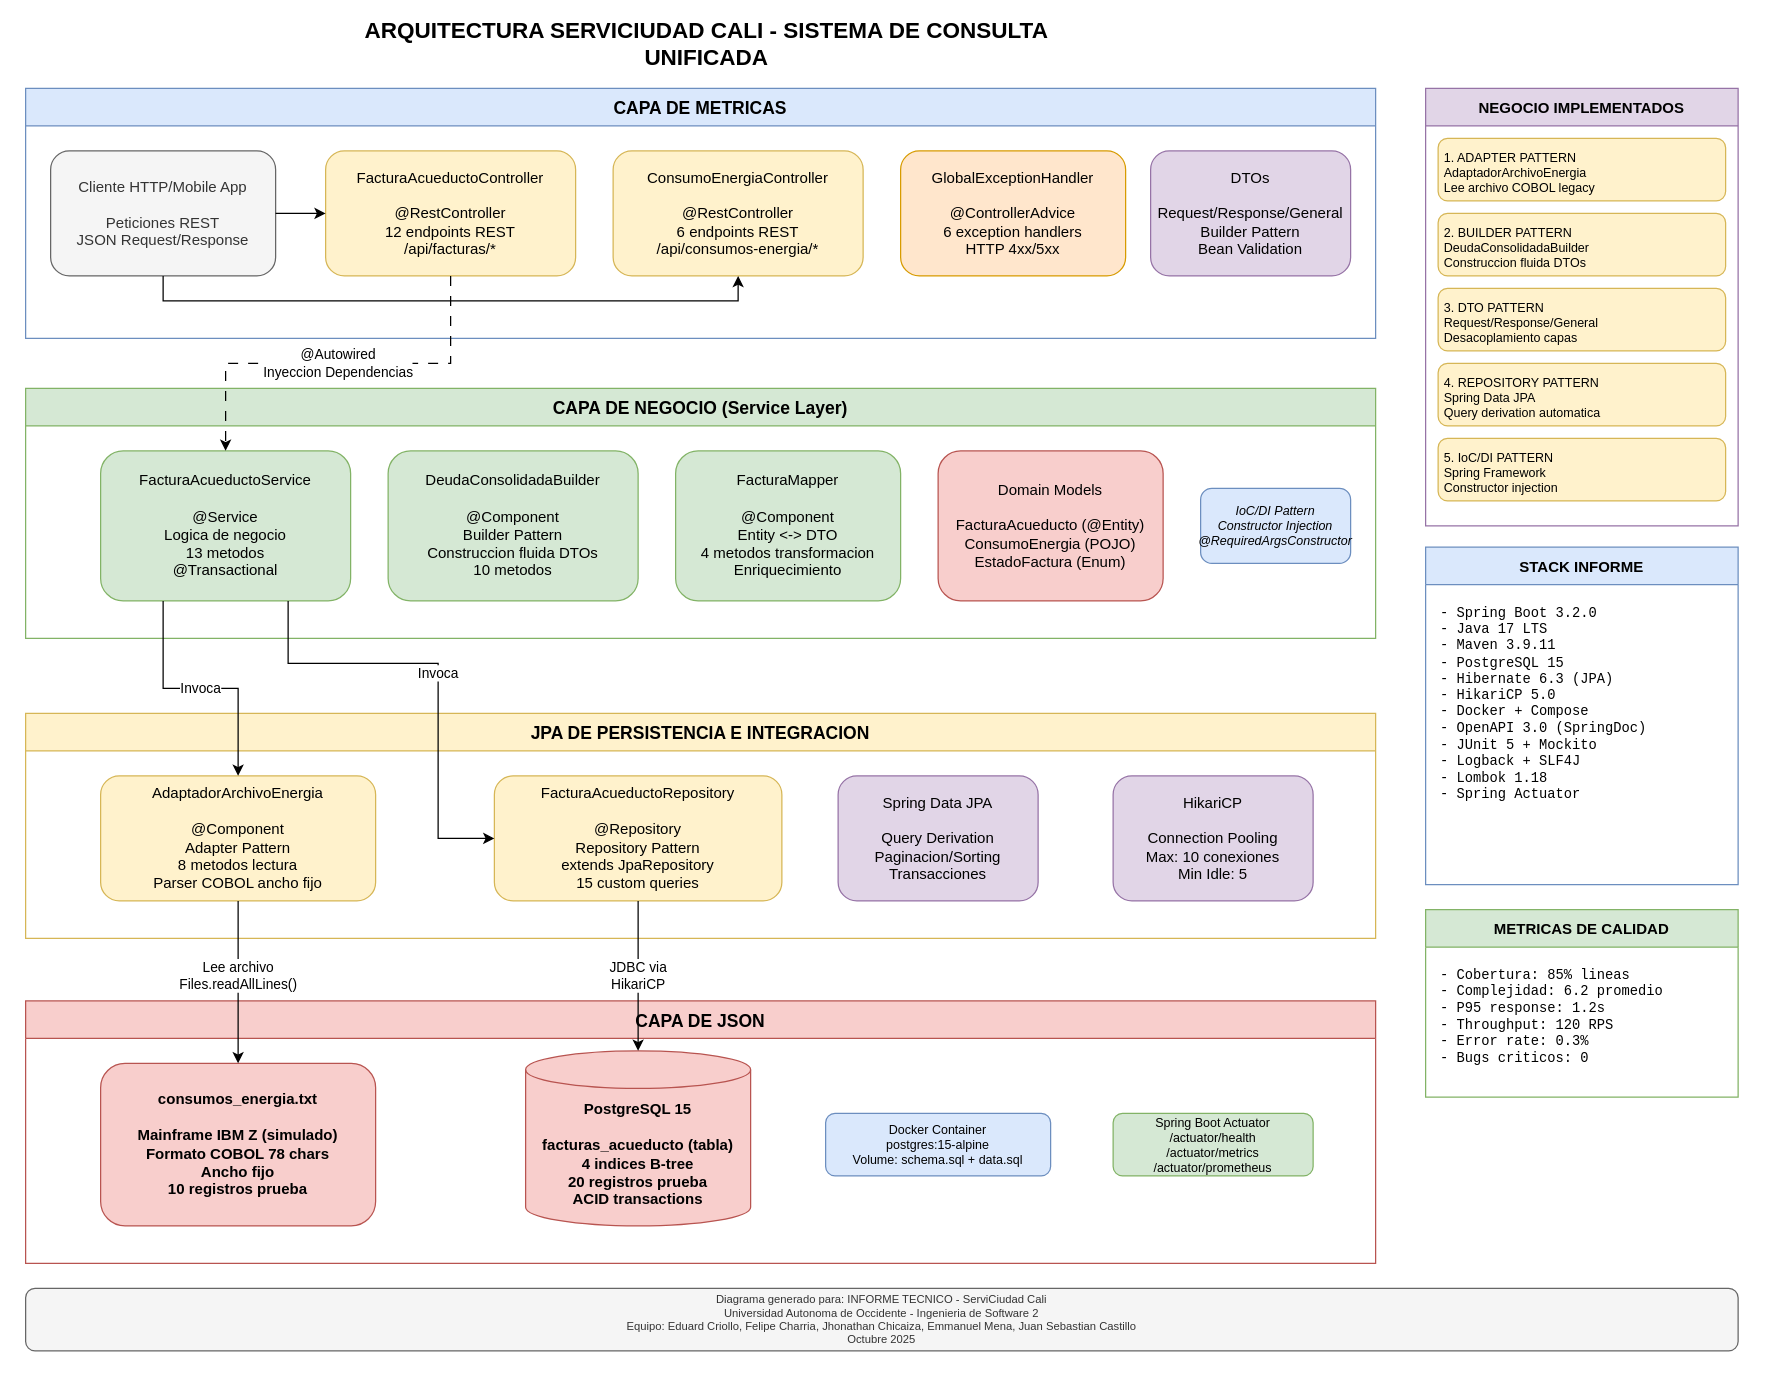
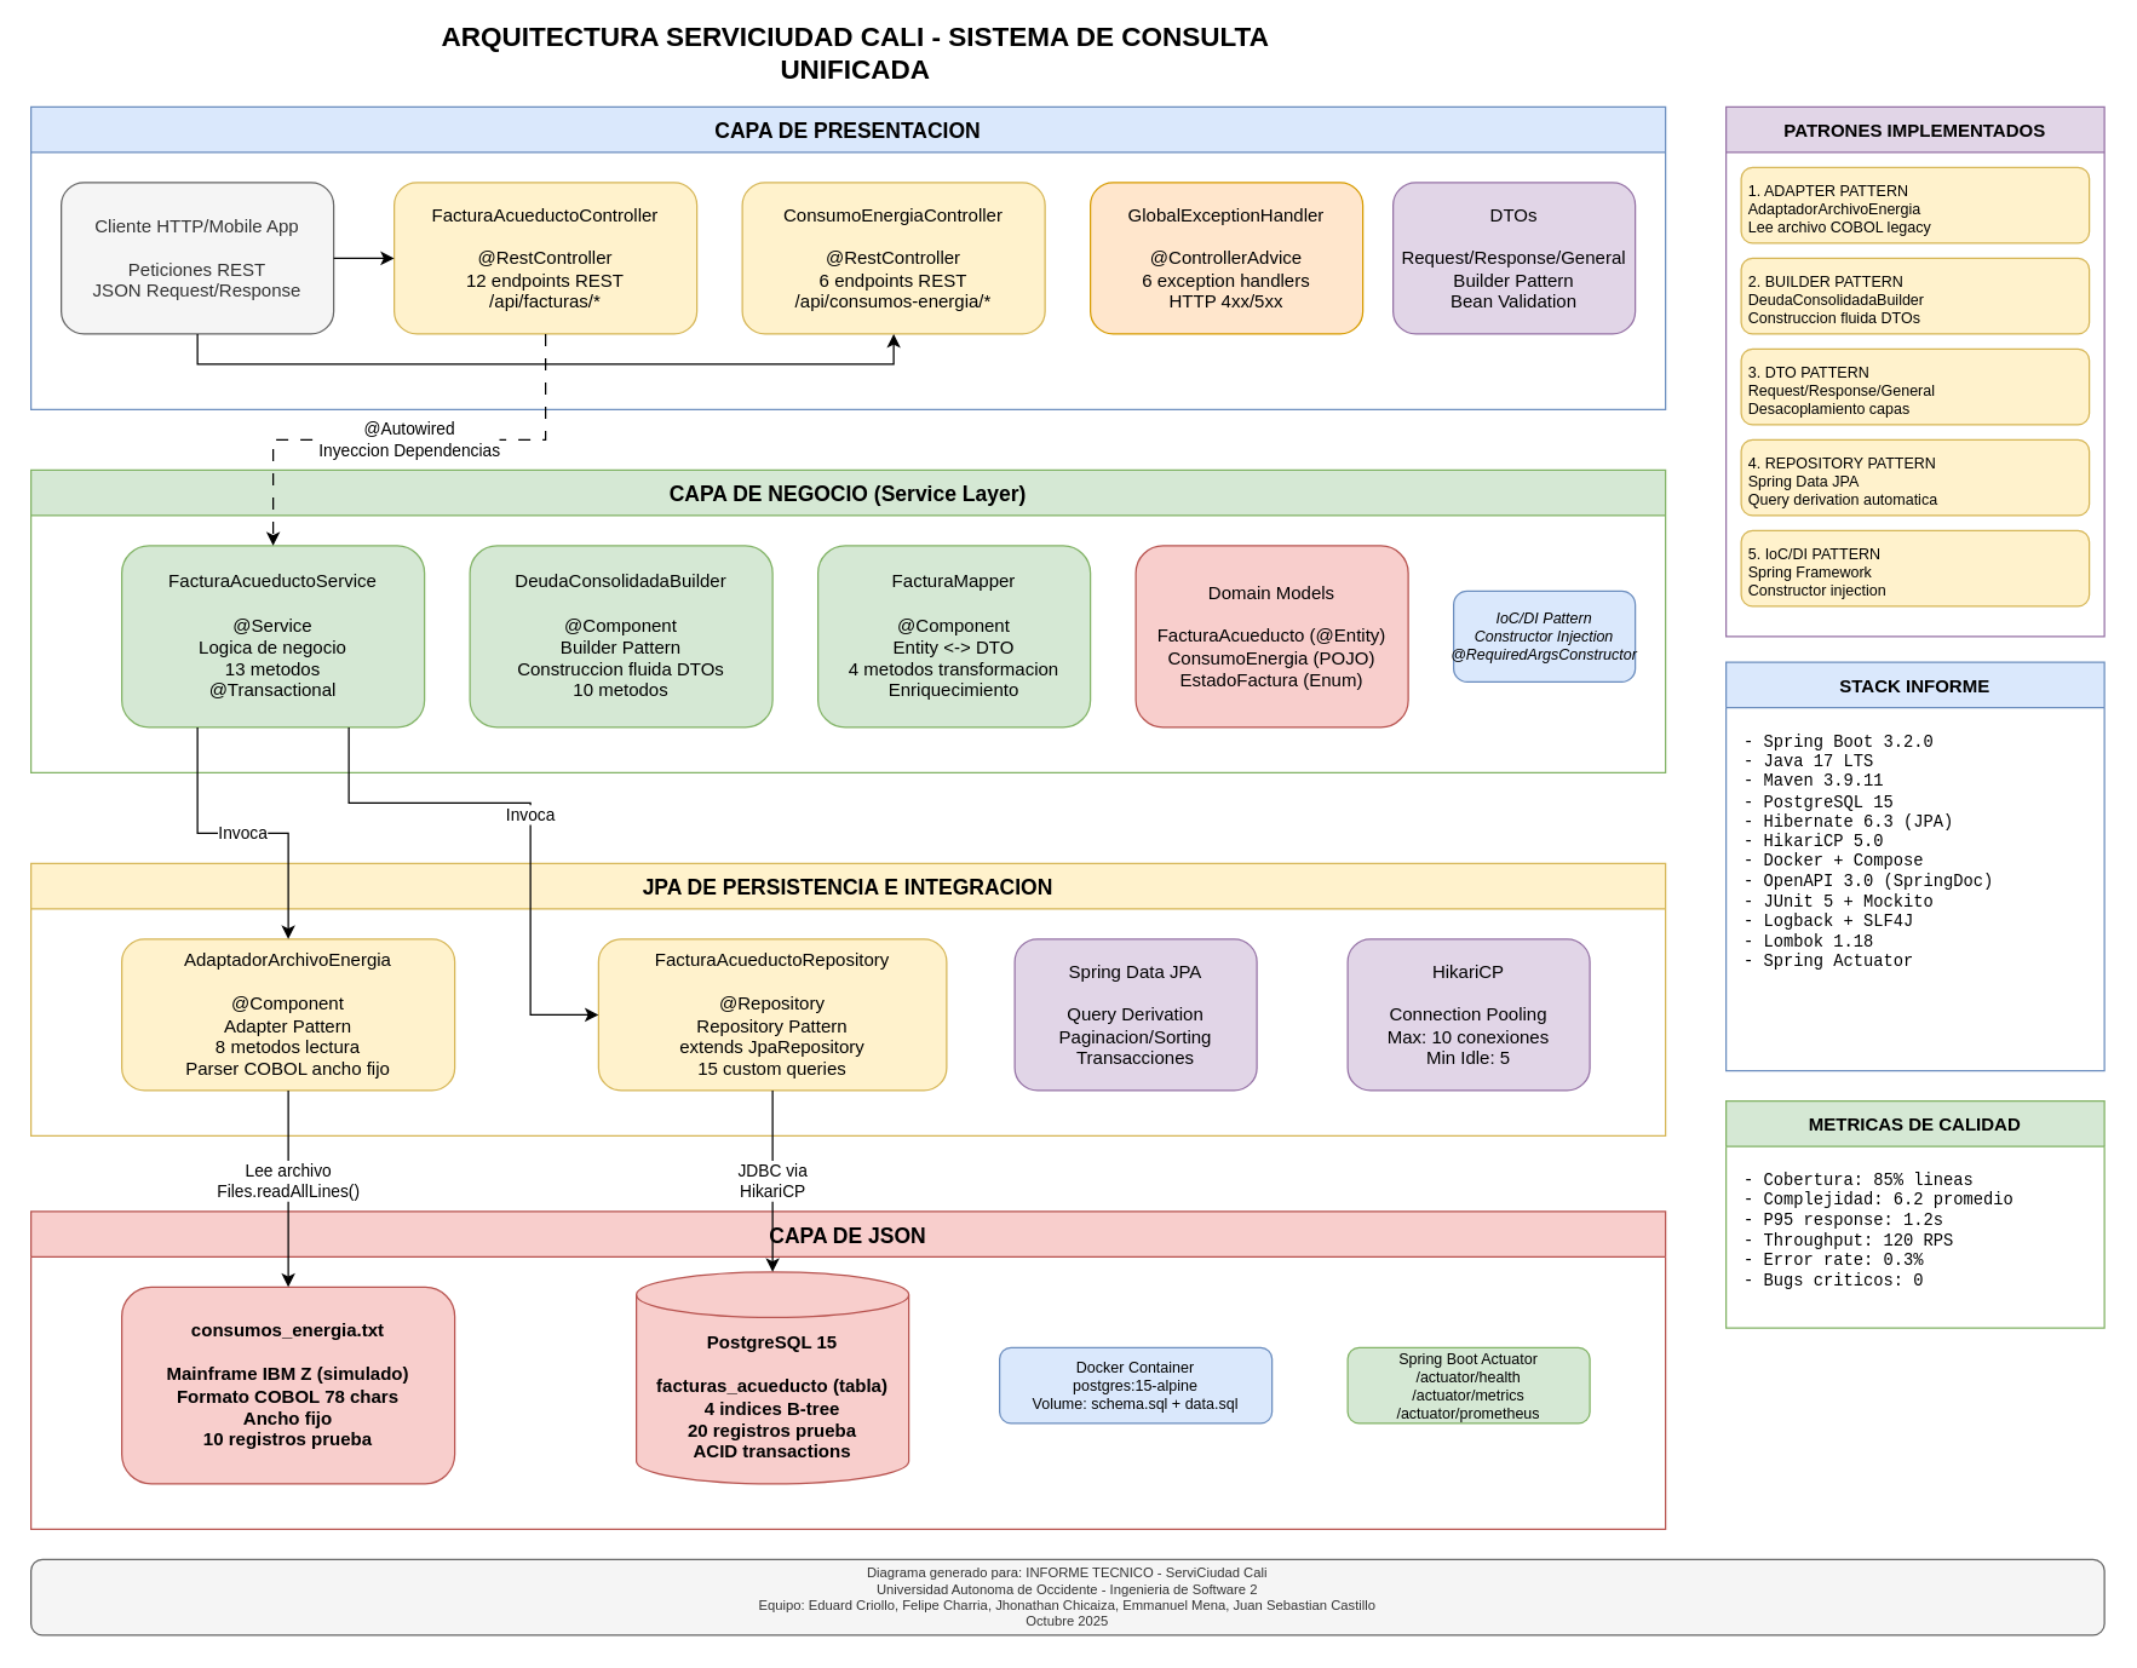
- <mxCell id="3" value="CAPA DE METRICAS" style="swimlane;startSize=30;fillColor=#dae8fc;strokeColor=#6c8ebf;fontStyle=1;fontSize=14;" vertex="1" parent="1"><mxGeometry x="20" y="70" width="1080" height="200" as="geometry" /></mxCell>
+ <mxCell id="3" value="CAPA DE PRESENTACION" style="swimlane;startSize=30;fillColor=#dae8fc;strokeColor=#6c8ebf;fontStyle=1;fontSize=14;" vertex="1" parent="1"><mxGeometry x="20" y="70" width="1080" height="200" as="geometry" /></mxCell>
- <mxCell id="32" value="NEGOCIO IMPLEMENTADOS" style="swimlane;startSize=30;fillColor=#e1d5e7;strokeColor=#9673a6;fontStyle=1;fontSize=12;" vertex="1" parent="1"><mxGeometry x="1140" y="70" width="250" height="350" as="geometry" /></mxCell>
+ <mxCell id="32" value="PATRONES IMPLEMENTADOS" style="swimlane;startSize=30;fillColor=#e1d5e7;strokeColor=#9673a6;fontStyle=1;fontSize=12;" vertex="1" parent="1"><mxGeometry x="1140" y="70" width="250" height="350" as="geometry" /></mxCell>
